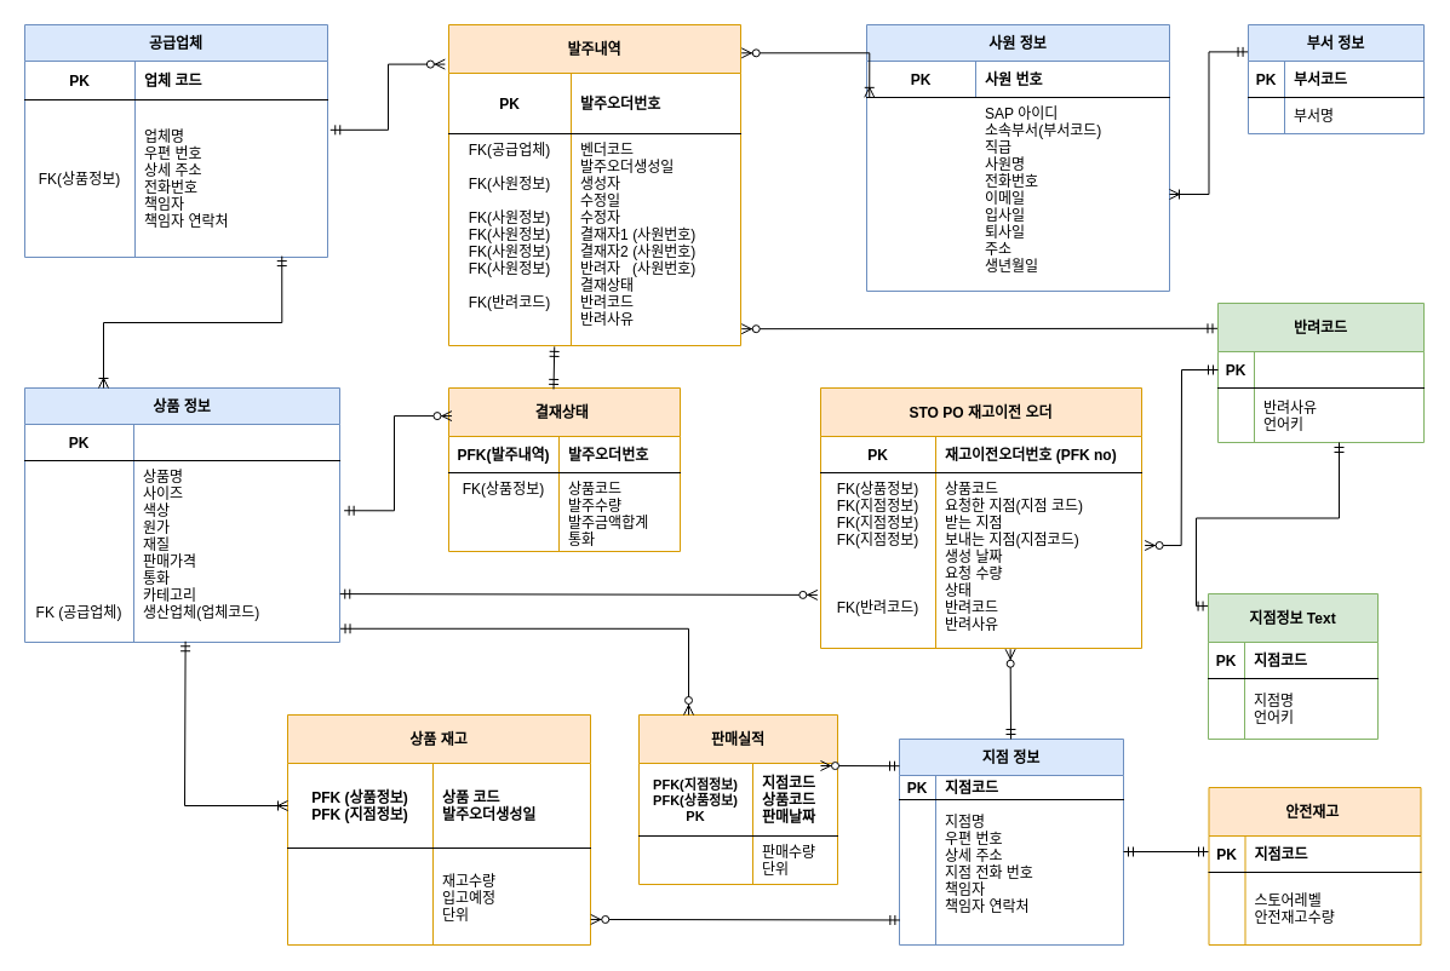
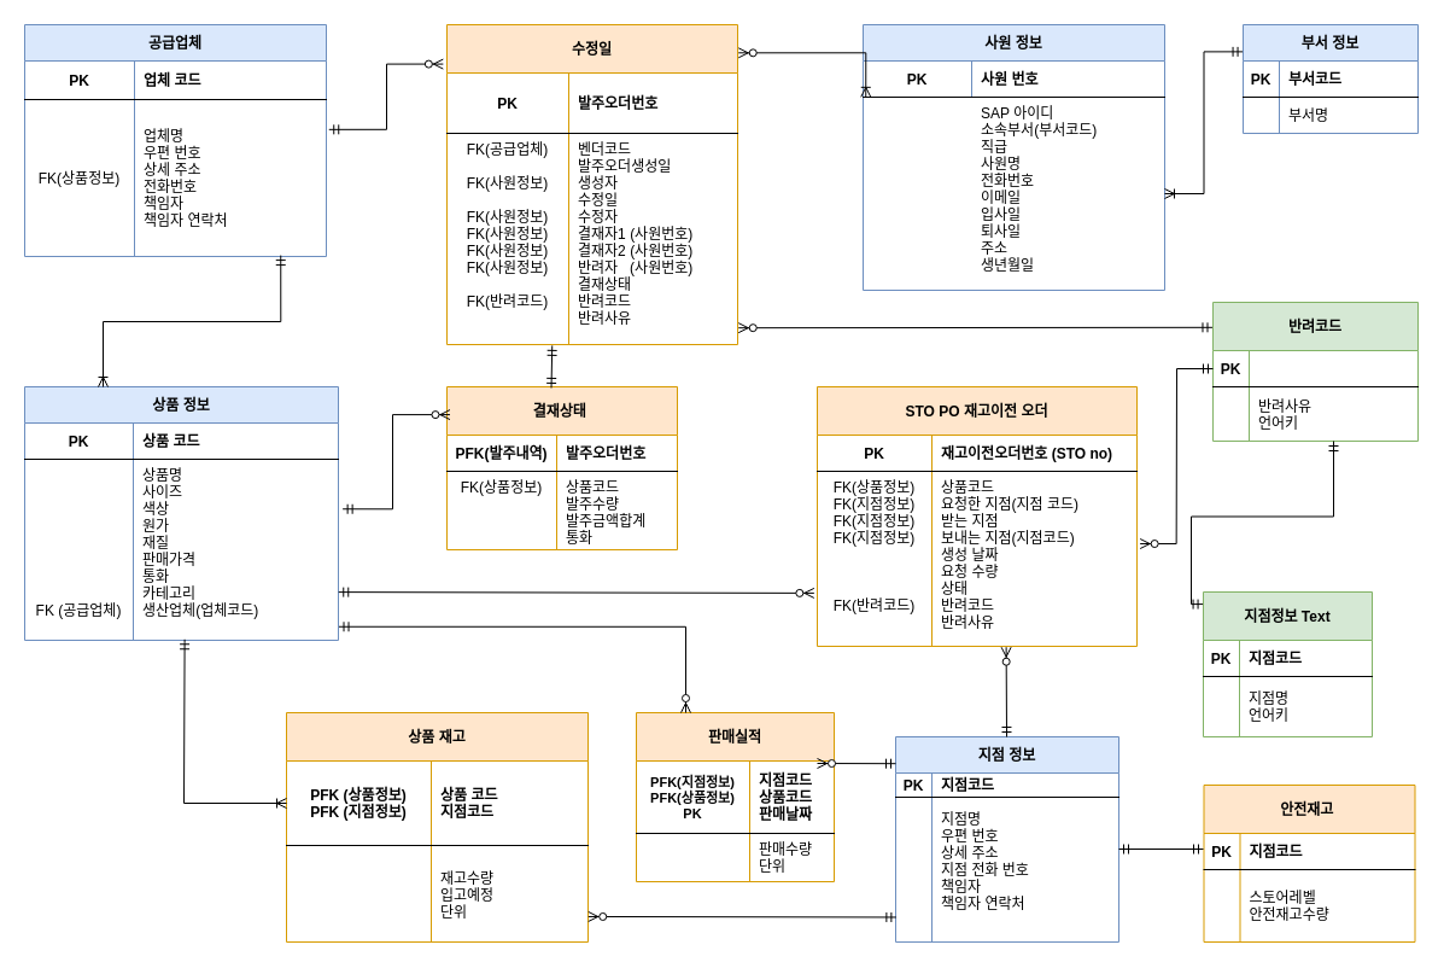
- <mxCell id="49" value="발주내역" style="shape=table;startSize=40;container=1;collapsible=1;childLayout=tableLayout;fixedRows=1;rowLines=0;fontStyle=1;align=center;resizeLast=1;fillColor=#ffe6cc;strokeColor=#d79b00;" parent="1" vertex="1"><mxGeometry x="370" y="20" width="241" height="265" as="geometry" /></mxCell>
+ <mxCell id="49" value="수정일" style="shape=table;startSize=40;container=1;collapsible=1;childLayout=tableLayout;fixedRows=1;rowLines=0;fontStyle=1;align=center;resizeLast=1;fillColor=#ffe6cc;strokeColor=#d79b00;" parent="1" vertex="1"><mxGeometry x="370" y="20" width="241" height="265" as="geometry" /></mxCell>
+ <mxCell id="19" value="상품 코드" style="shape=partialRectangle;overflow=hidden;connectable=0;fillColor=none;top=0;left=0;bottom=0;right=0;align=left;spacingLeft=6;fontStyle=1;" parent="17" vertex="1"><mxGeometry x="90" width="170" height="30" as="geometry"><mxRectangle width="170" height="30" as="alternateBounds" /></mxGeometry></mxCell>
- <mxCell id="80" value="재고이전오더번호 (PFK no)" style="shape=partialRectangle;overflow=hidden;connectable=0;fillColor=none;top=0;left=0;bottom=0;right=0;align=left;spacingLeft=6;fontStyle=1;" parent="78" vertex="1"><mxGeometry x="95" width="170" height="30" as="geometry"><mxRectangle width="170" height="30" as="alternateBounds" /></mxGeometry></mxCell>
+ <mxCell id="80" value="재고이전오더번호 (STO no)" style="shape=partialRectangle;overflow=hidden;connectable=0;fillColor=none;top=0;left=0;bottom=0;right=0;align=left;spacingLeft=6;fontStyle=1;" parent="78" vertex="1"><mxGeometry x="95" width="170" height="30" as="geometry"><mxRectangle width="170" height="30" as="alternateBounds" /></mxGeometry></mxCell>
- <mxCell id="45" value="상품 코드&#10;발주오더생성일" style="shape=partialRectangle;overflow=hidden;connectable=0;fillColor=none;top=0;left=0;bottom=0;right=0;align=left;spacingLeft=6;fontStyle=1;" parent="43" vertex="1"><mxGeometry x="120" width="130" height="70" as="geometry"><mxRectangle width="130" height="70" as="alternateBounds" /></mxGeometry></mxCell>
+ <mxCell id="45" value="상품 코드&#10;지점코드" style="shape=partialRectangle;overflow=hidden;connectable=0;fillColor=none;top=0;left=0;bottom=0;right=0;align=left;spacingLeft=6;fontStyle=1;" parent="43" vertex="1"><mxGeometry x="120" width="130" height="70" as="geometry"><mxRectangle width="130" height="70" as="alternateBounds" /></mxGeometry></mxCell>
